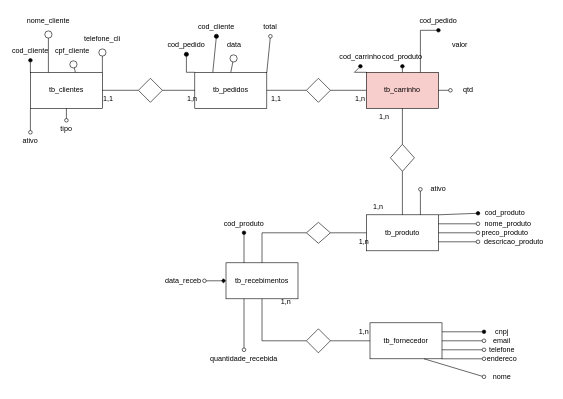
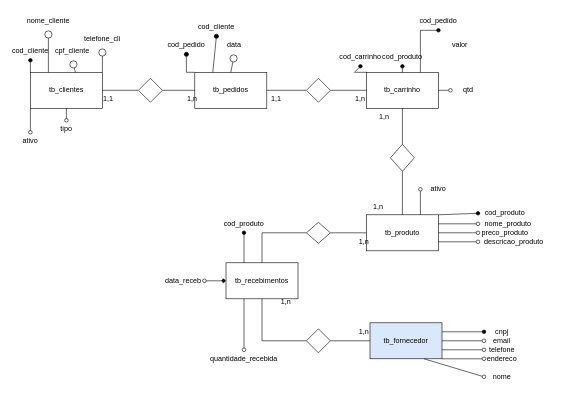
- <mxCell id="46" value="total" style="text;html=1;strokeColor=none;fillColor=none;align=center;verticalAlign=middle;whiteSpace=wrap;rounded=0;" parent="1" vertex="1"><mxGeometry x="420" y="30" width="60" height="30" as="geometry" /></mxCell>
- <mxCell id="47" value="" style="endArrow=none;html=1;rounded=0;startArrow=oval;startFill=0;entryX=1;entryY=0;entryDx=0;entryDy=0;exitX=0.5;exitY=1;exitDx=0;exitDy=0;" parent="1" source="46" target="5" edge="1"><mxGeometry width="50" height="50" relative="1" as="geometry"><mxPoint x="520" y="70" as="sourcePoint" /><mxPoint x="410" y="130" as="targetPoint" /></mxGeometry></mxCell>
- <mxCell id="4" value="tb_carrinho" style="rounded=0;whiteSpace=wrap;html=1;fillColor=#f8cecc;" parent="1" vertex="1"><mxGeometry x="610" y="120" width="120" height="60" as="geometry" /></mxCell>
+ <mxCell id="4" value="tb_carrinho" style="rounded=0;whiteSpace=wrap;html=1;" parent="1" vertex="1"><mxGeometry x="610" y="120" width="120" height="60" as="geometry" /></mxCell>
- <mxCell id="6" value="tb_fornecedor" style="rounded=0;whiteSpace=wrap;html=1;" parent="1" vertex="1"><mxGeometry x="616" y="537.5" width="120" height="60" as="geometry" /></mxCell>
+ <mxCell id="6" value="tb_fornecedor" style="rounded=0;whiteSpace=wrap;html=1;fillColor=#dae8fc;" parent="1" vertex="1"><mxGeometry x="616" y="537.5" width="120" height="60" as="geometry" /></mxCell>
